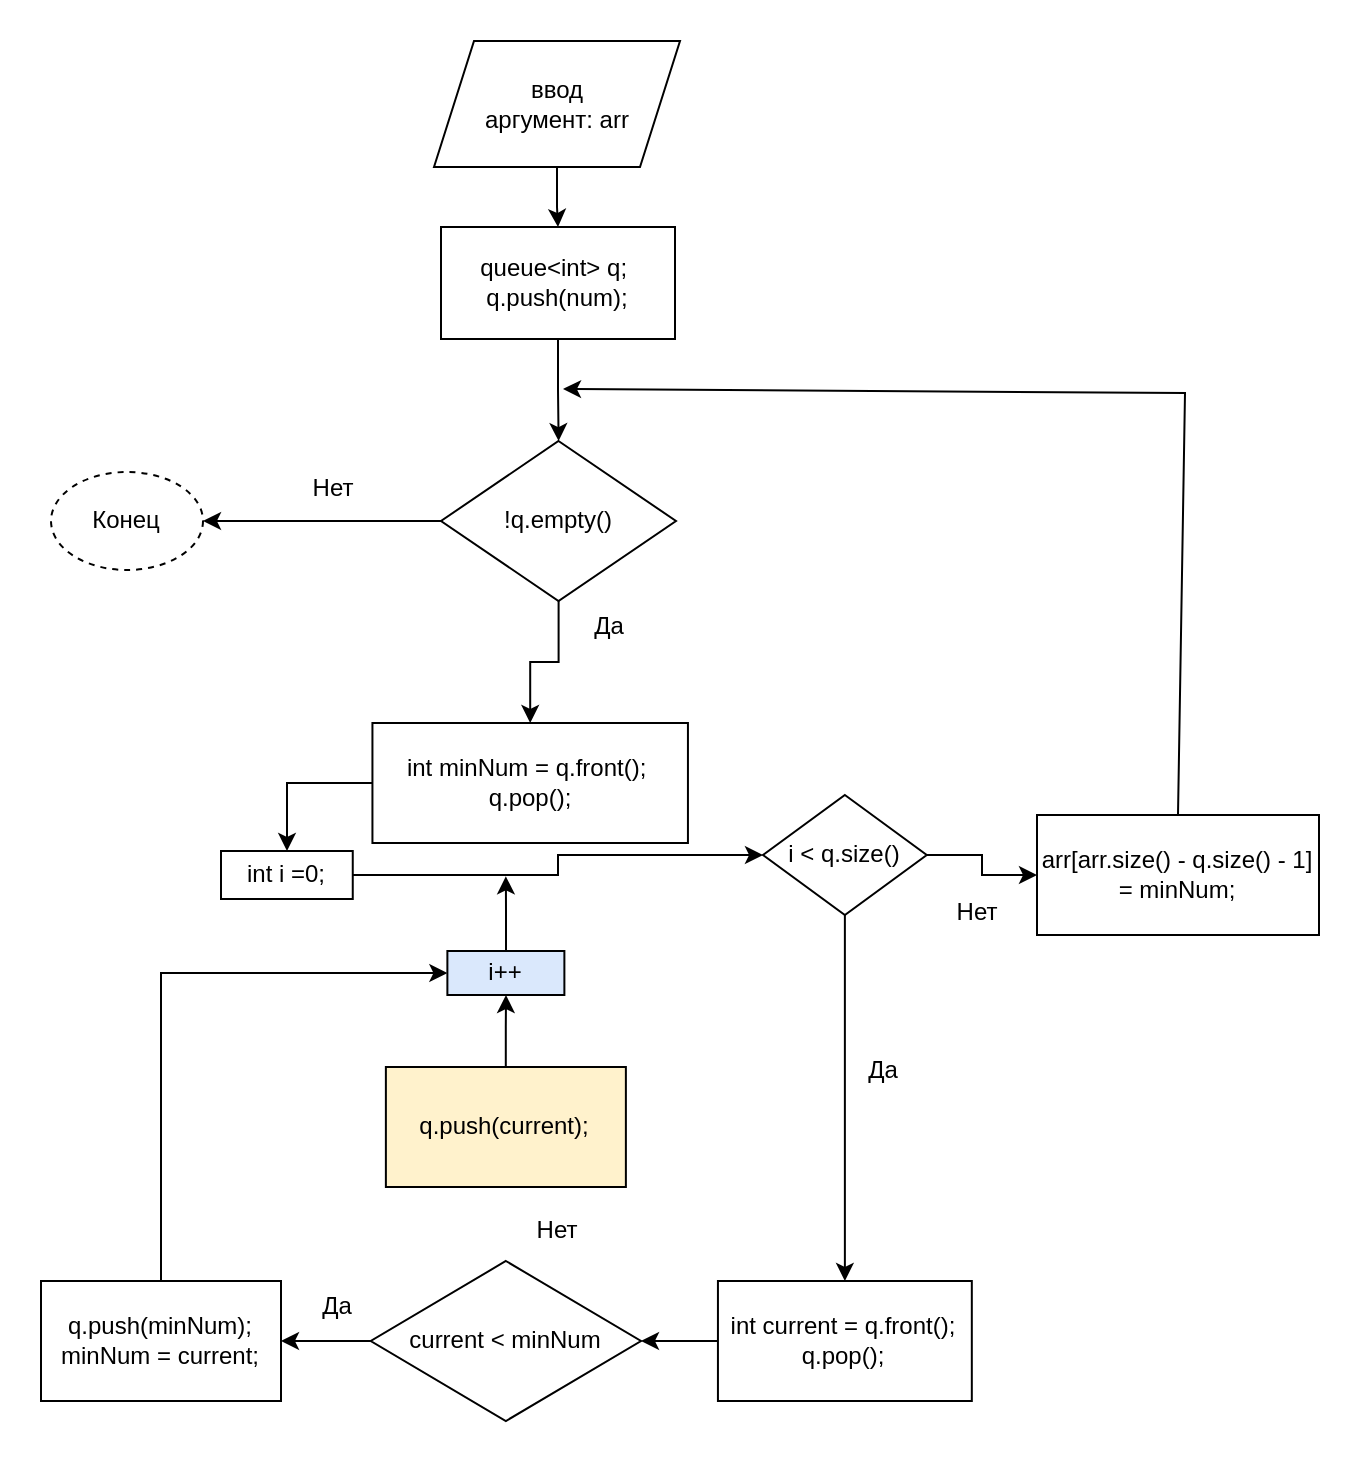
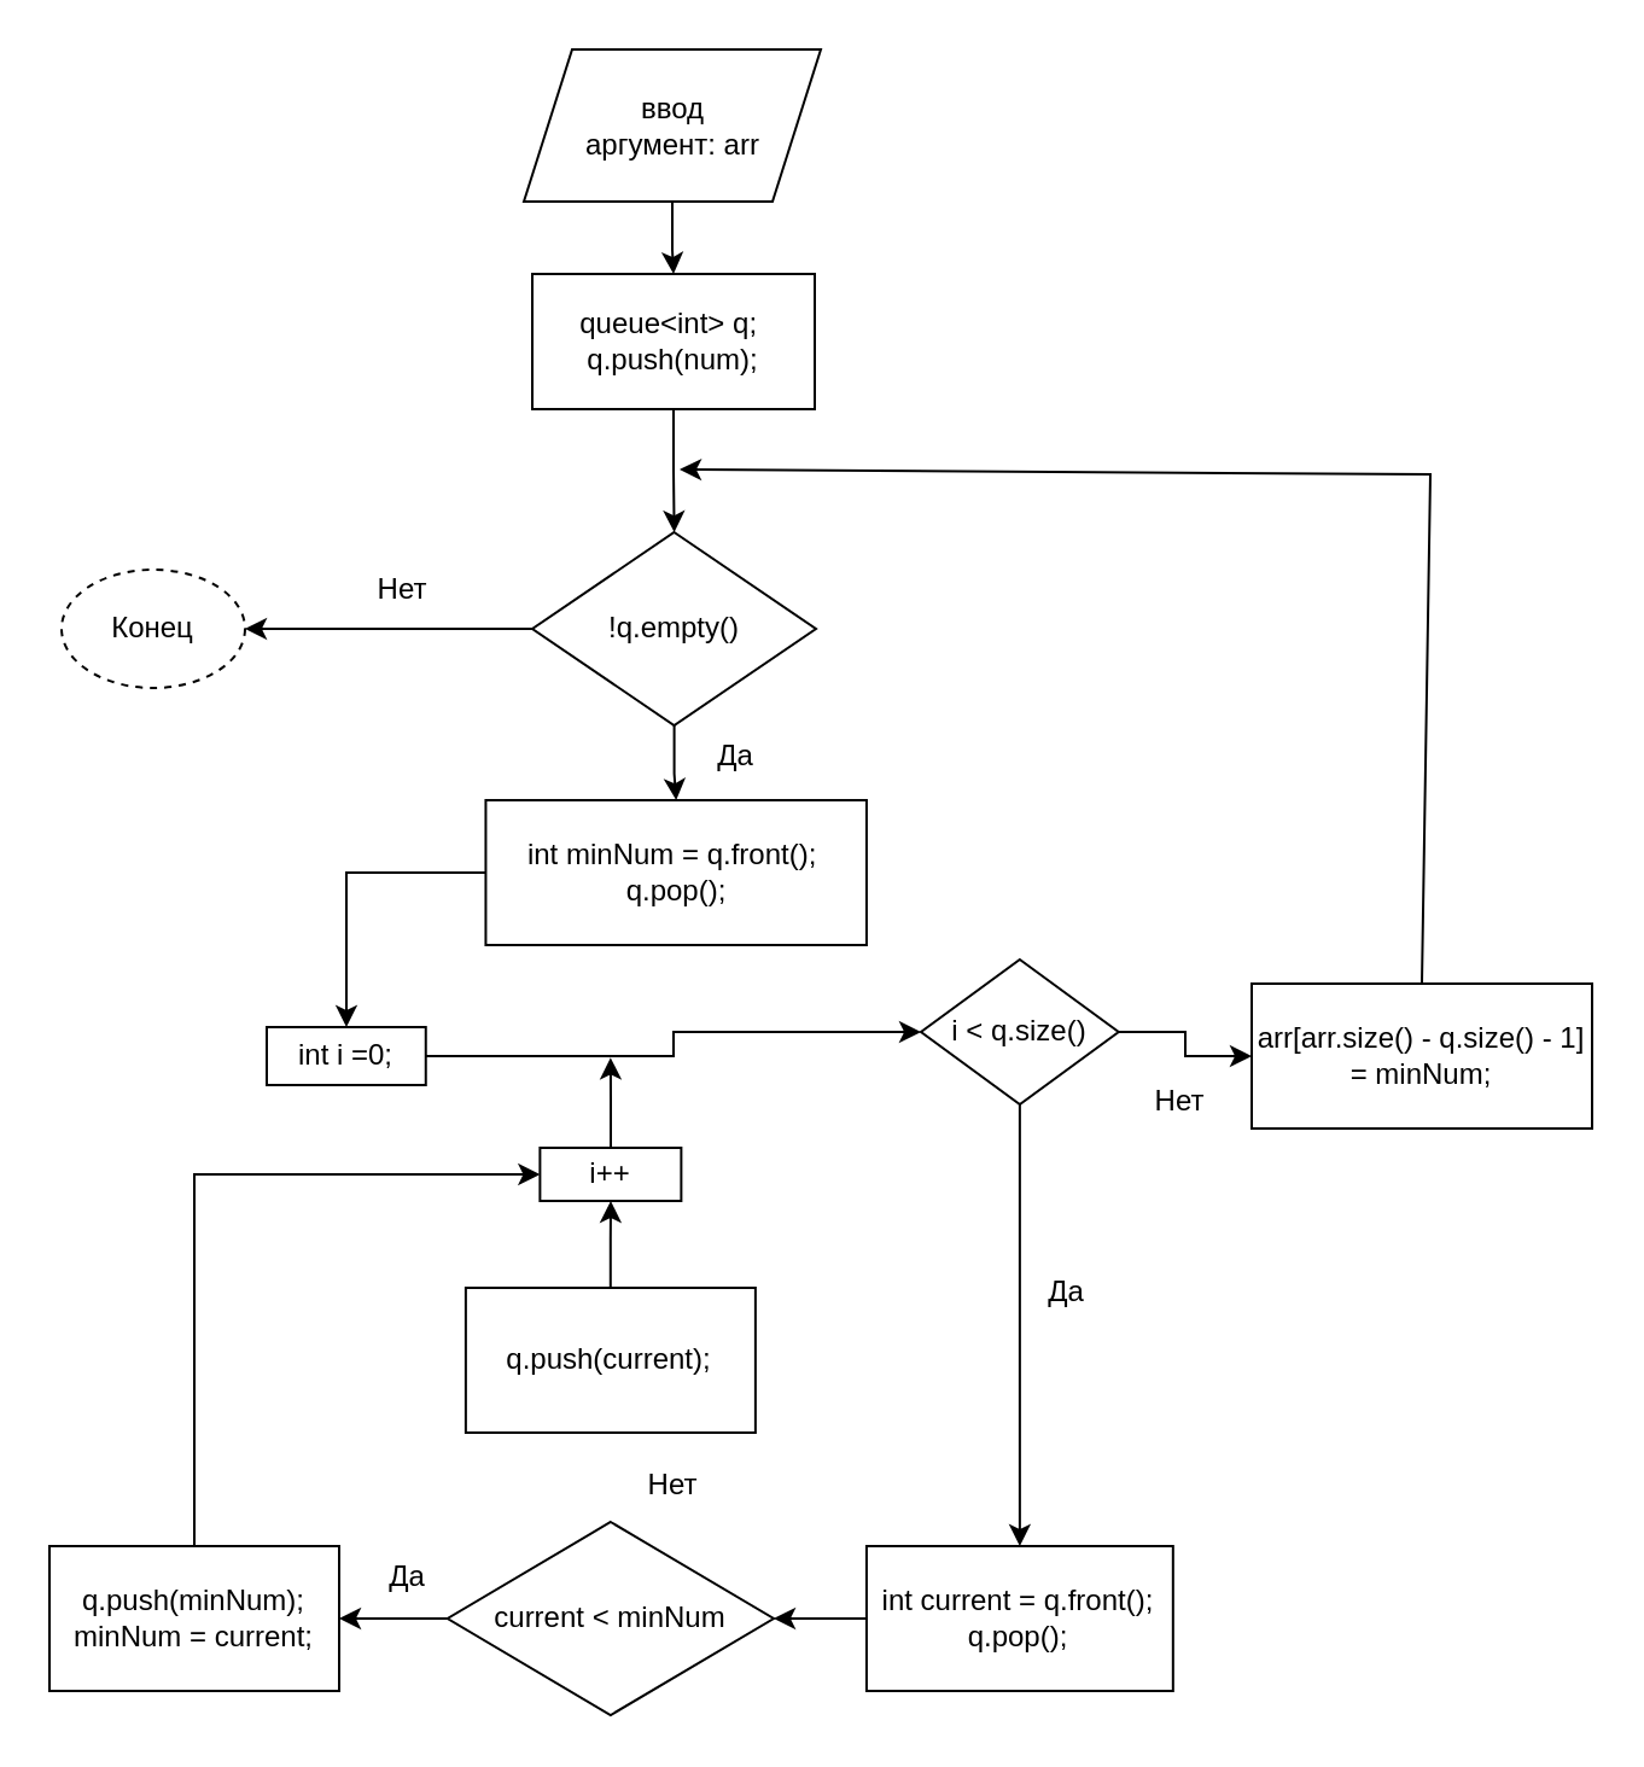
- <mxCell id="12" value="&lt;span style=&quot;font-size: 12px;&quot;&gt;int minNum = q.front();&amp;nbsp;&lt;/span&gt;&lt;div&gt;&lt;span style=&quot;font-size: 12px;&quot;&gt;q.pop();&lt;/span&gt;&lt;/div&gt;" style="whiteSpace=wrap;html=1;rounded=0;" vertex="1" parent="1"><mxGeometry x="185.72" y="361" width="157.75" height="60" as="geometry" /></mxCell>
+ <mxCell id="12" value="&lt;span style=&quot;font-size: 12px;&quot;&gt;int minNum = q.front();&amp;nbsp;&lt;/span&gt;&lt;div&gt;&lt;span style=&quot;font-size: 12px;&quot;&gt;q.pop();&lt;/span&gt;&lt;/div&gt;" style="whiteSpace=wrap;html=1;rounded=0;" vertex="1" parent="1"><mxGeometry x="200.72" y="331" width="157.75" height="60" as="geometry" /></mxCell>
- <mxCell id="33" value="i++" style="whiteSpace=wrap;html=1;rounded=0;fillColor=#dae8fc;" vertex="1" parent="1"><mxGeometry x="223.19" y="475" width="58.5" height="22" as="geometry" /></mxCell>
+ <mxCell id="33" value="i++" style="whiteSpace=wrap;html=1;rounded=0;" vertex="1" parent="1"><mxGeometry x="223.19" y="475" width="58.5" height="22" as="geometry" /></mxCell>
- <mxCell id="24" value="&lt;span style=&quot;font-size: 12px;&quot;&gt;q.push(current);&lt;/span&gt;" style="whiteSpace=wrap;html=1;rounded=0;fillColor=#fff2cc;" vertex="1" parent="1"><mxGeometry x="192.44" y="533" width="120" height="60" as="geometry" /></mxCell>
+ <mxCell id="24" value="&lt;span style=&quot;font-size: 12px;&quot;&gt;q.push(current);&lt;/span&gt;" style="whiteSpace=wrap;html=1;rounded=0;" vertex="1" parent="1"><mxGeometry x="192.44" y="533" width="120" height="60" as="geometry" /></mxCell>
